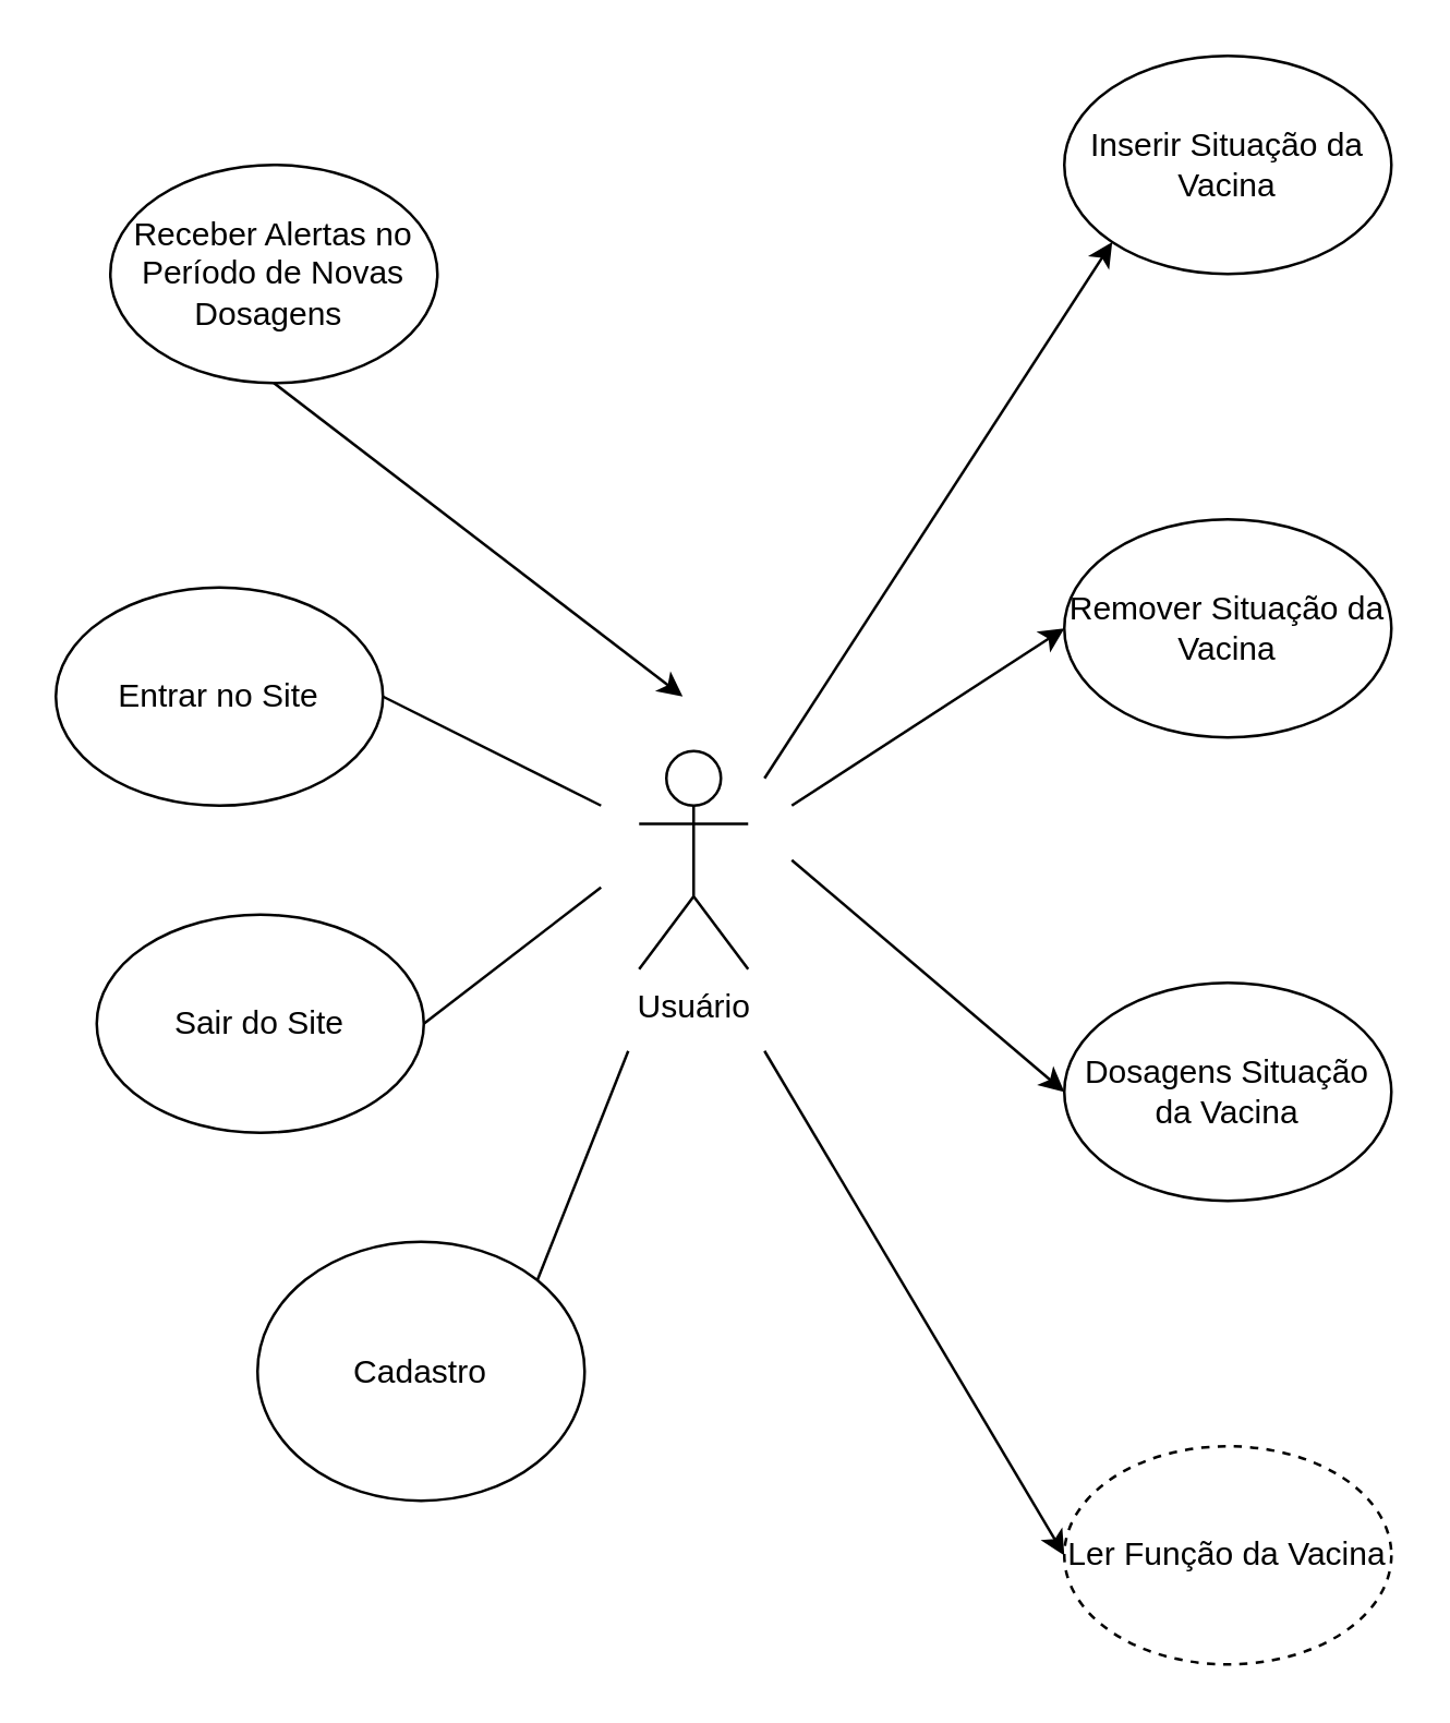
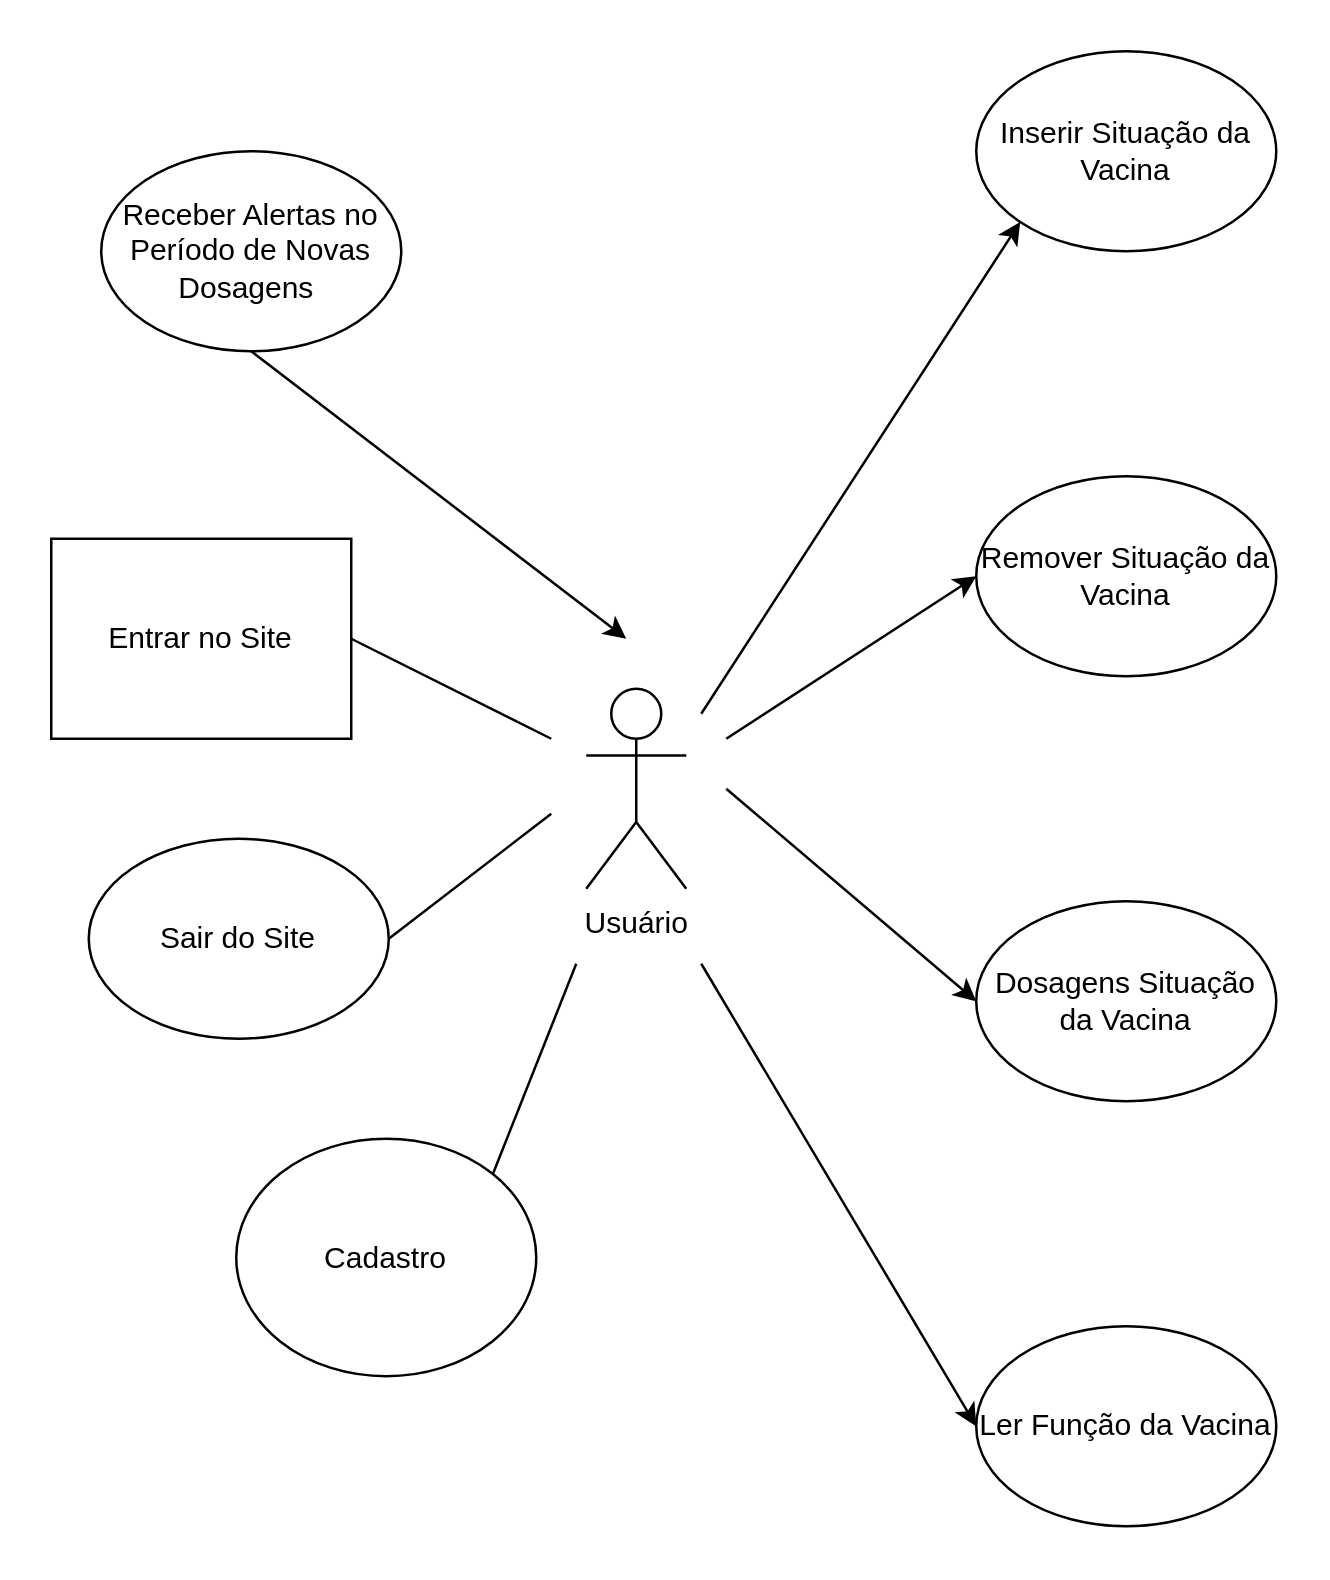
- <mxCell id="3" value="Entrar no Site" style="ellipse;whiteSpace=wrap;html=1;" parent="1" vertex="1"><mxGeometry x="20" y="215" width="120" height="80" as="geometry" /></mxCell>
+ <mxCell id="3" value="Entrar no Site" style="whiteSpace=wrap;html=1;rounded=0;" parent="1" vertex="1"><mxGeometry x="20" y="215" width="120" height="80" as="geometry" /></mxCell>
- <mxCell id="10" value="Ler Função da Vacina" style="ellipse;whiteSpace=wrap;html=1;dashed=1;" parent="1" vertex="1"><mxGeometry x="390" y="530" width="120" height="80" as="geometry" /></mxCell>
+ <mxCell id="10" value="Ler Função da Vacina" style="ellipse;whiteSpace=wrap;html=1;" parent="1" vertex="1"><mxGeometry x="390" y="530" width="120" height="80" as="geometry" /></mxCell>
